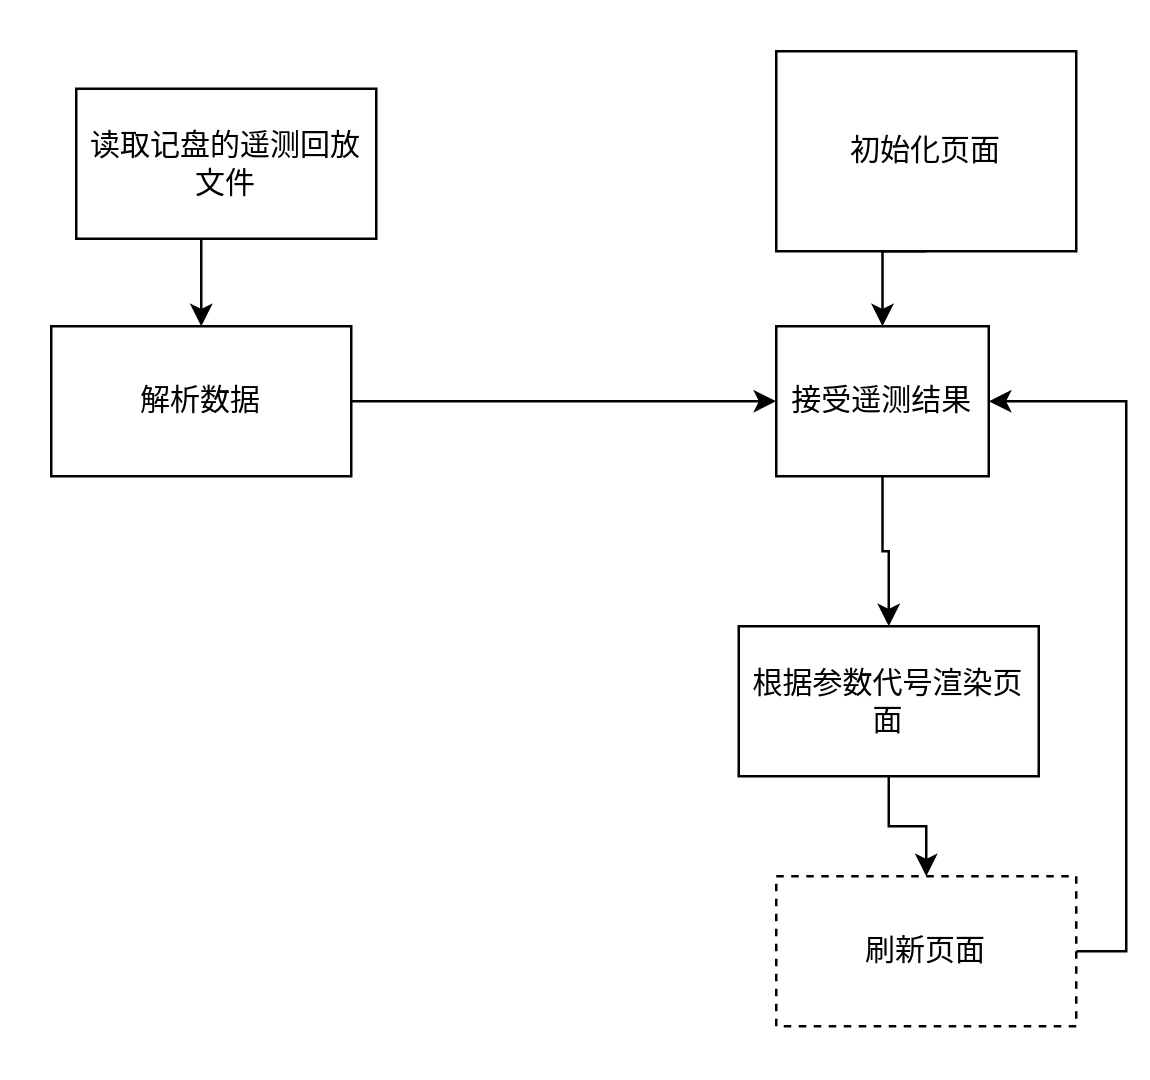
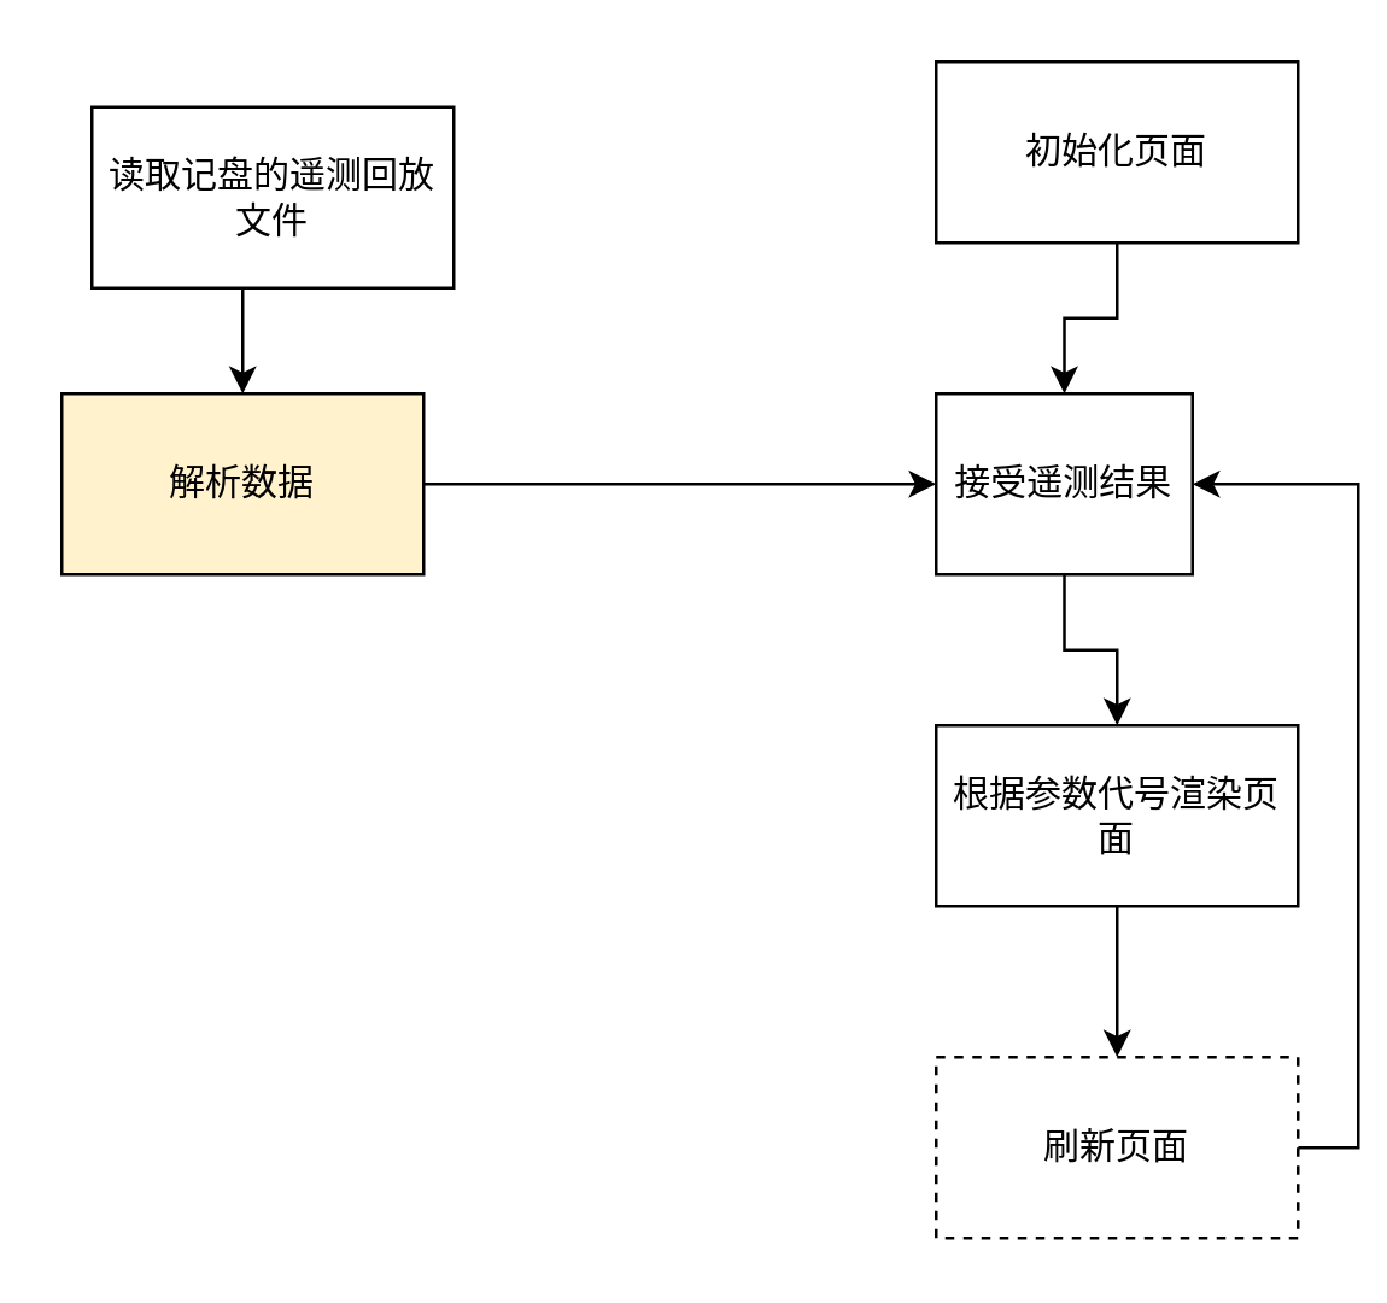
- <mxCell id="5" value="初始化页面" style="rounded=0;whiteSpace=wrap;html=1;" vertex="1" parent="1"><mxGeometry x="310" y="20" width="120" height="80" as="geometry" /></mxCell>
+ <mxCell id="5" value="初始化页面" style="rounded=0;whiteSpace=wrap;html=1;" vertex="1" parent="1"><mxGeometry x="310" y="20" width="120" height="60" as="geometry" /></mxCell>
- <mxCell id="9" value="解析数据" style="rounded=0;whiteSpace=wrap;html=1;" vertex="1" parent="1"><mxGeometry x="20" y="130" width="120" height="60" as="geometry" /></mxCell>
+ <mxCell id="9" value="解析数据" style="rounded=0;whiteSpace=wrap;html=1;fillColor=#fff2cc;" vertex="1" parent="1"><mxGeometry x="20" y="130" width="120" height="60" as="geometry" /></mxCell>
- <mxCell id="11" value="根据参数代号渲染页面" style="rounded=0;whiteSpace=wrap;html=1;" vertex="1" parent="1"><mxGeometry x="295" y="250" width="120" height="60" as="geometry" /></mxCell>
+ <mxCell id="11" value="根据参数代号渲染页面" style="rounded=0;whiteSpace=wrap;html=1;" vertex="1" parent="1"><mxGeometry x="310" y="240" width="120" height="60" as="geometry" /></mxCell>
